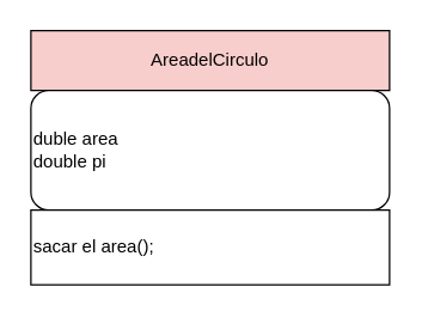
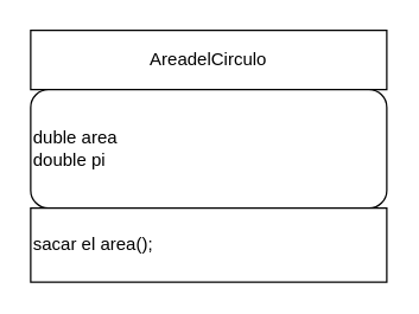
- <mxCell id="2" value="AreadelCirculo" style="rounded=0;whiteSpace=wrap;html=1;fillColor=#f8cecc;" vertex="1" parent="1"><mxGeometry x="20" y="20" width="240" height="40" as="geometry" /></mxCell>
+ <mxCell id="2" value="AreadelCirculo" style="rounded=0;whiteSpace=wrap;html=1;" vertex="1" parent="1"><mxGeometry x="20" y="20" width="240" height="40" as="geometry" /></mxCell>
